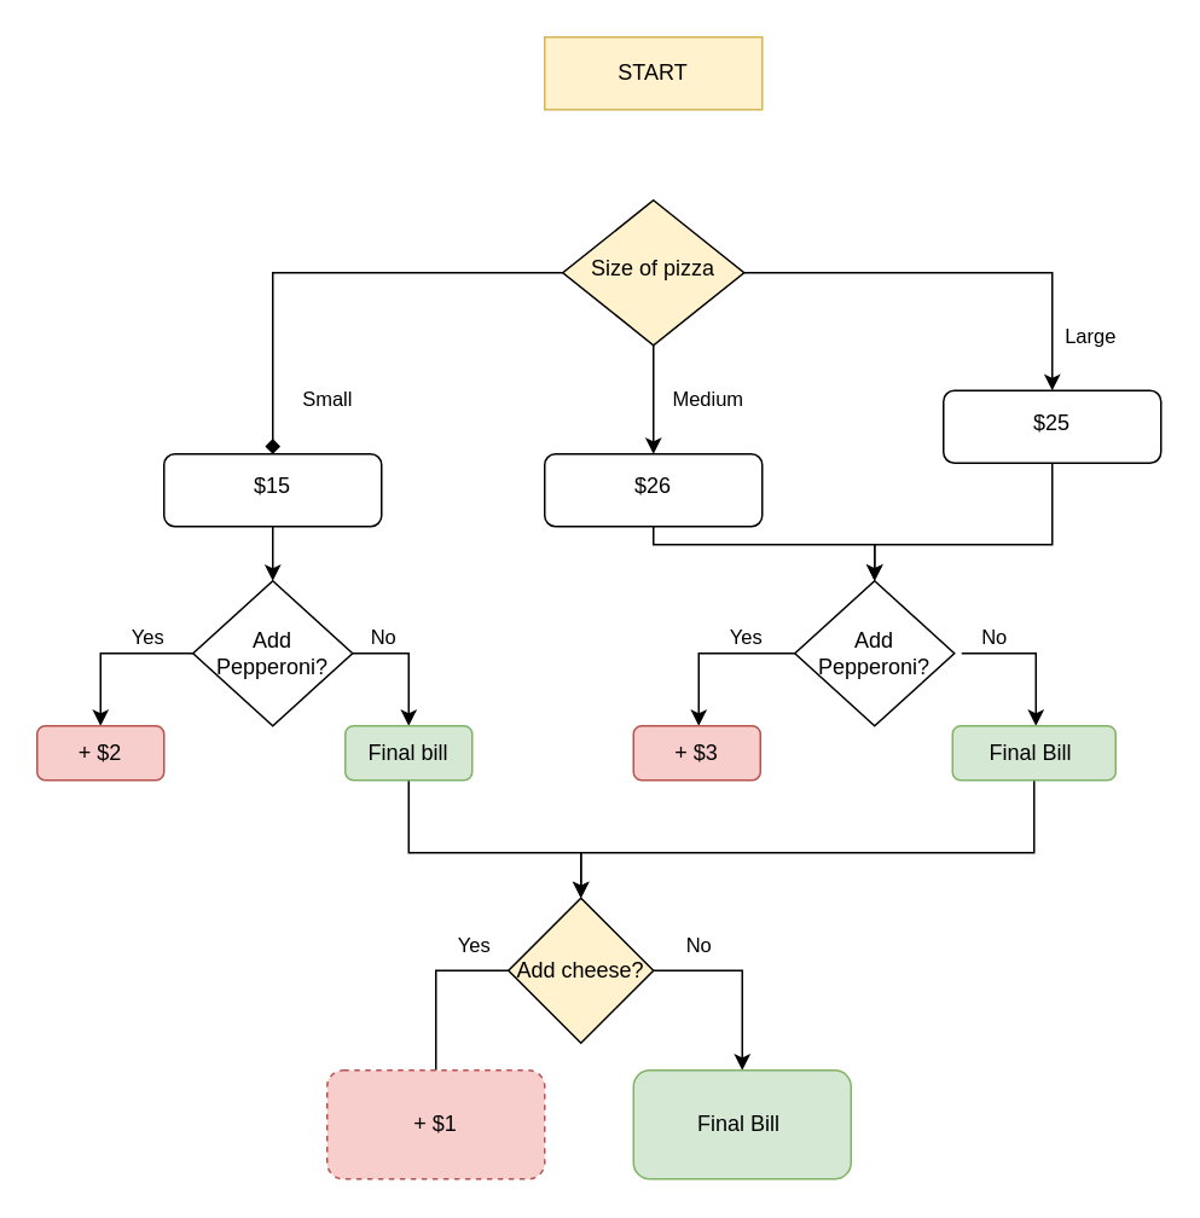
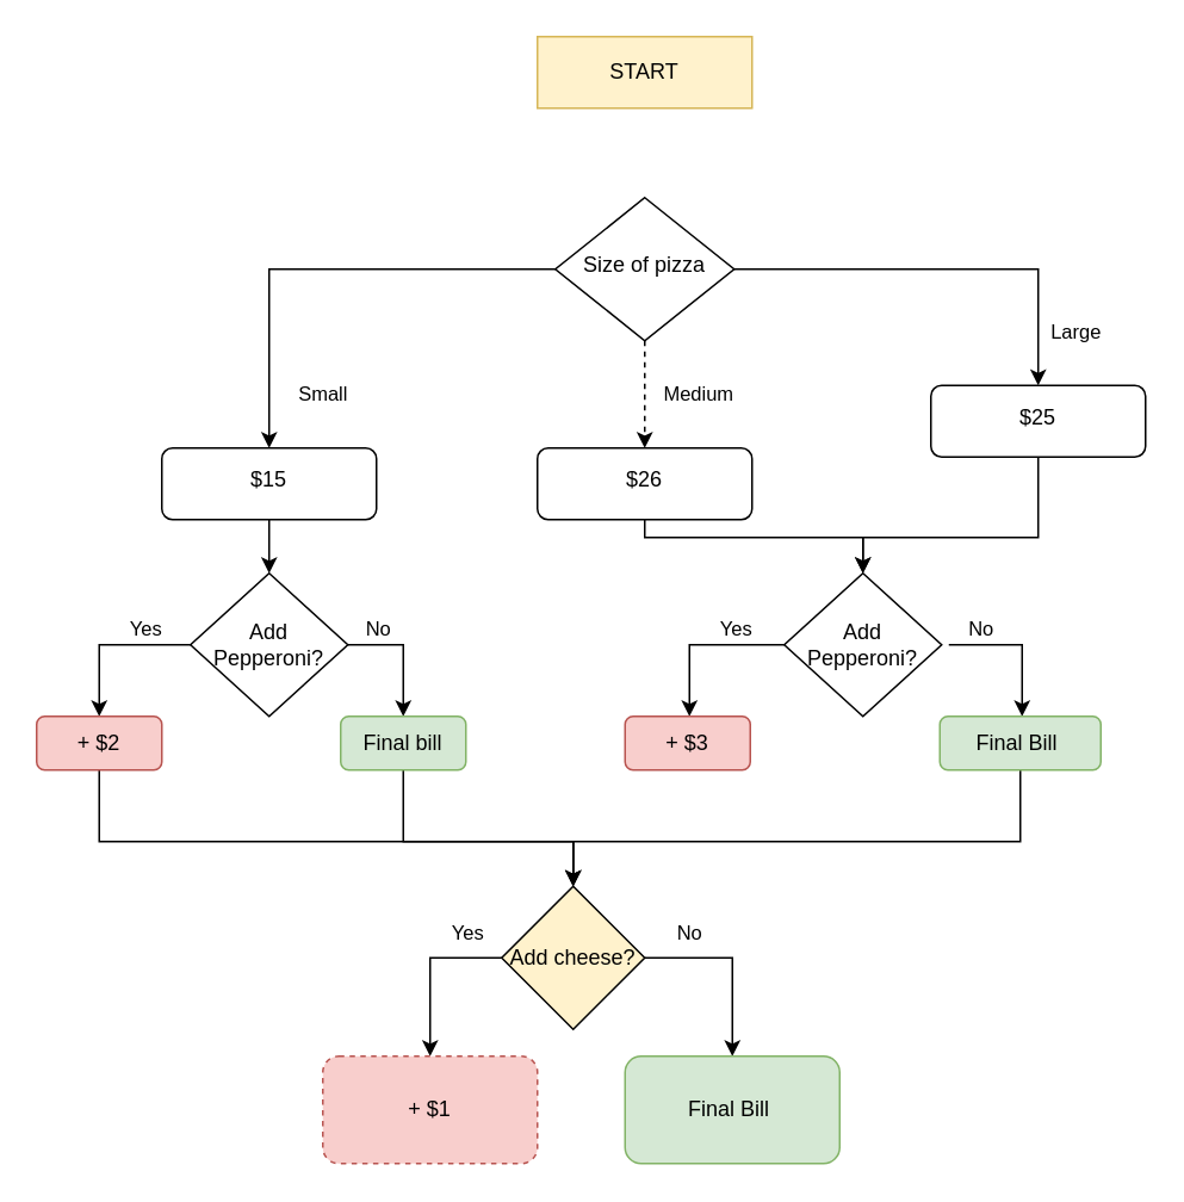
- <mxCell id="7" value="Size of pizza" style="rhombus;whiteSpace=wrap;html=1;shadow=0;fontFamily=Helvetica;fontSize=12;align=center;strokeWidth=1;spacing=6;spacingTop=-4;fillColor=#fff2cc;" parent="1" vertex="1"><mxGeometry x="310" y="110" width="100" height="80" as="geometry" /></mxCell>
+ <mxCell id="7" value="Size of pizza" style="rhombus;whiteSpace=wrap;html=1;shadow=0;fontFamily=Helvetica;fontSize=12;align=center;strokeWidth=1;spacing=6;spacingTop=-4;" parent="1" vertex="1"><mxGeometry x="310" y="110" width="100" height="80" as="geometry" /></mxCell>
- <mxCell id="4" value="Medium" style="edgeStyle=orthogonalEdgeStyle;rounded=0;orthogonalLoop=1;jettySize=auto;html=1;" edge="1" parent="1" source="7" target="11"><mxGeometry y="30" relative="1" as="geometry"><mxPoint as="offset" /></mxGeometry></mxCell>
+ <mxCell id="4" value="Medium" style="edgeStyle=orthogonalEdgeStyle;rounded=0;orthogonalLoop=1;jettySize=auto;html=1;dashed=1;" edge="1" parent="1" source="7" target="11"><mxGeometry y="30" relative="1" as="geometry"><mxPoint as="offset" /></mxGeometry></mxCell>
- <mxCell id="3" value="Small" style="edgeStyle=orthogonalEdgeStyle;rounded=0;orthogonalLoop=1;jettySize=auto;html=1;endArrow=diamond;" edge="1" parent="1" source="7" target="9"><mxGeometry x="0.769" y="30" relative="1" as="geometry"><mxPoint as="offset" /></mxGeometry></mxCell>
+ <mxCell id="3" value="Small" style="edgeStyle=orthogonalEdgeStyle;rounded=0;orthogonalLoop=1;jettySize=auto;html=1;" edge="1" parent="1" source="7" target="9"><mxGeometry x="0.769" y="30" relative="1" as="geometry"><mxPoint as="offset" /></mxGeometry></mxCell>
+ <mxCell id="21" style="edgeStyle=orthogonalEdgeStyle;rounded=0;orthogonalLoop=1;jettySize=auto;html=1;entryX=0.5;entryY=0;entryDx=0;entryDy=0;" edge="1" parent="1" source="22" target="35"><mxGeometry relative="1" as="geometry"><Array as="points"><mxPoint x="55" y="470" /><mxPoint x="320" y="470" /></Array></mxGeometry></mxCell>
- <mxCell id="31" value="" style="edgeStyle=orthogonalEdgeStyle;rounded=0;orthogonalLoop=1;jettySize=auto;html=1;exitX=0;exitY=0.5;exitDx=0;exitDy=0;endArrow=none;" edge="1" parent="1" source="35" target="36"><mxGeometry relative="1" as="geometry" /></mxCell>
+ <mxCell id="31" value="" style="edgeStyle=orthogonalEdgeStyle;rounded=0;orthogonalLoop=1;jettySize=auto;html=1;exitX=0;exitY=0.5;exitDx=0;exitDy=0;" edge="1" parent="1" source="35" target="36"><mxGeometry relative="1" as="geometry" /></mxCell>
